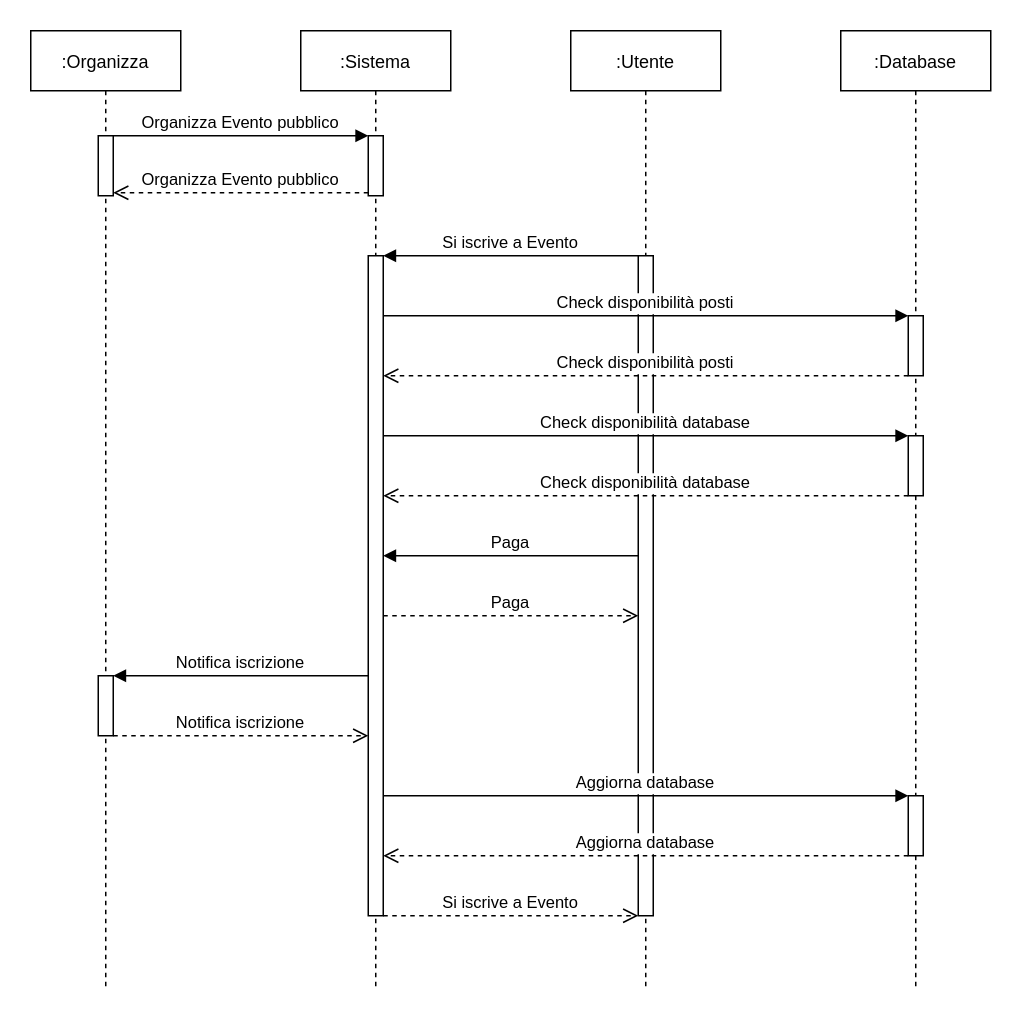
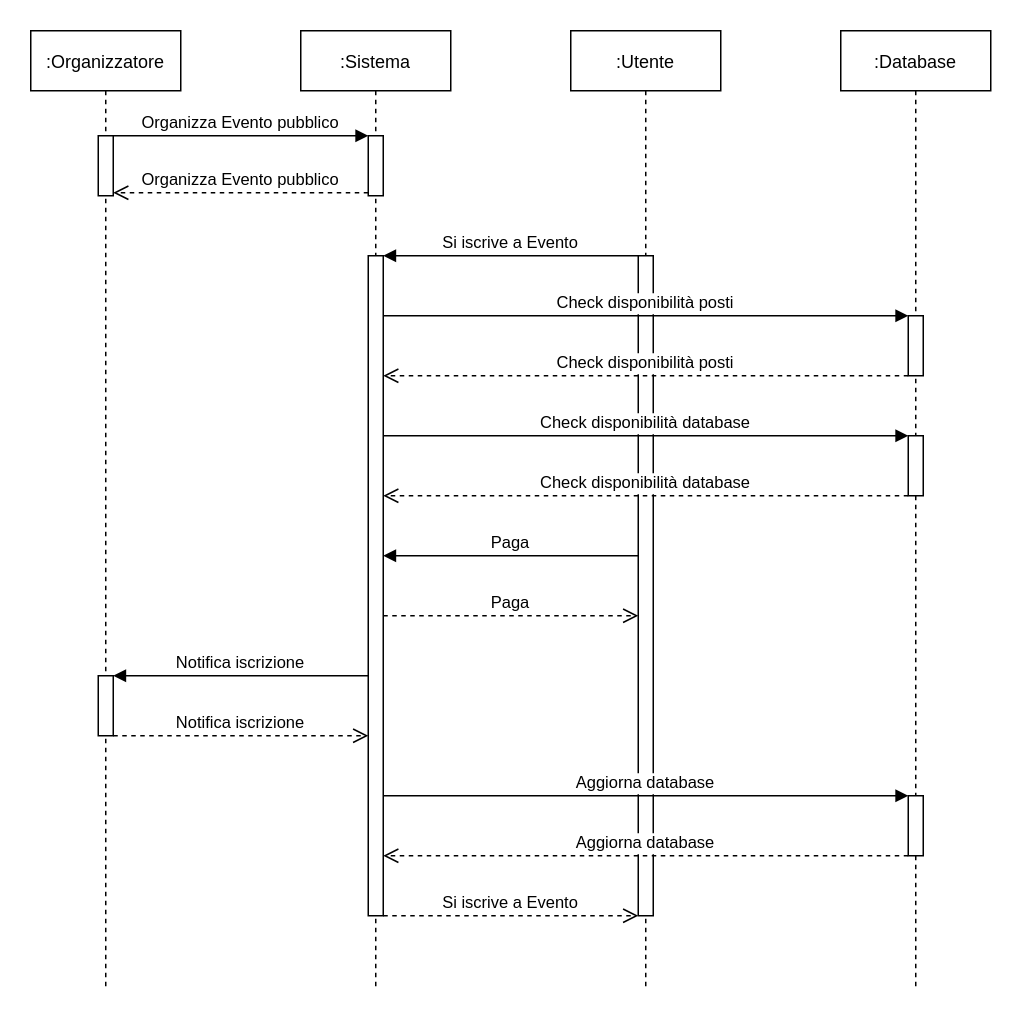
- <mxCell id="2" value=":Organizza" style="shape=umlLifeline;perimeter=lifelinePerimeter;container=1;collapsible=0;recursiveResize=0;rounded=0;shadow=0;strokeWidth=1;" parent="1" vertex="1"><mxGeometry x="20" y="20" width="100" height="640" as="geometry" /></mxCell>
+ <mxCell id="2" value=":Organizzatore" style="shape=umlLifeline;perimeter=lifelinePerimeter;container=1;collapsible=0;recursiveResize=0;rounded=0;shadow=0;strokeWidth=1;" parent="1" vertex="1"><mxGeometry x="20" y="20" width="100" height="640" as="geometry" /></mxCell>
